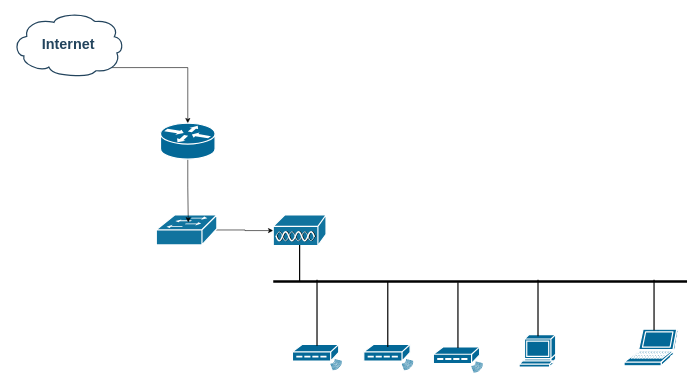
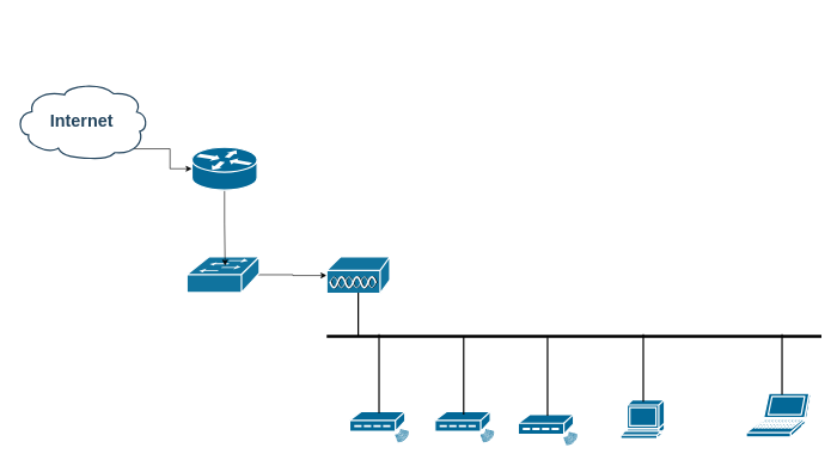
- <mxCell id="3" value="Internet" style="shape=mxgraph.cisco.storage.cloud;html=1;dashed=0;strokeColor=#23445D;fillColor=#ffffff;strokeWidth=2;fontFamily=Helvetica;fontSize=24;fontColor=#23445D;align=center;fontStyle=1" parent="1" vertex="1"><mxGeometry x="20" y="20" width="186" height="106" as="geometry" /></mxCell>
+ <mxCell id="3" value="Internet" style="shape=mxgraph.cisco.storage.cloud;html=1;dashed=0;strokeColor=#23445D;fillColor=#ffffff;strokeWidth=2;fontFamily=Helvetica;fontSize=24;fontColor=#23445D;align=center;fontStyle=1" parent="1" vertex="1"><mxGeometry x="20" y="115" width="186" height="106" as="geometry" /></mxCell>
